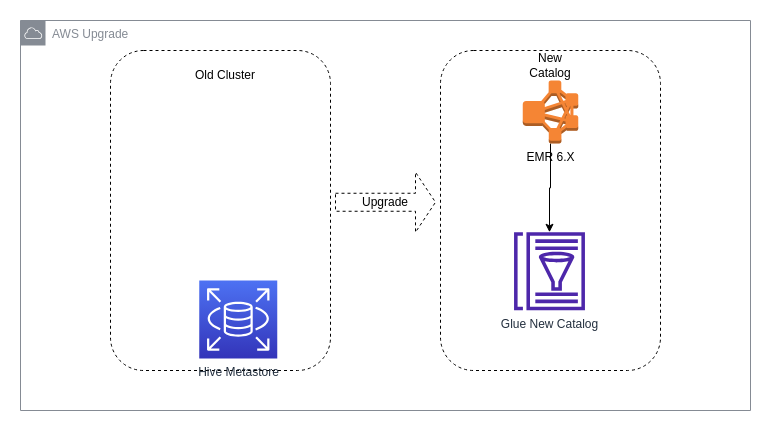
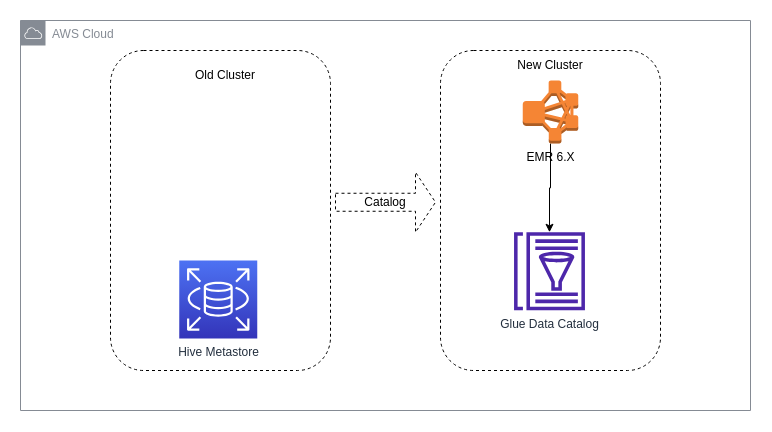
- <mxCell id="2" value="AWS Upgrade" style="sketch=0;outlineConnect=0;gradientColor=none;html=1;whiteSpace=wrap;fontSize=12;fontStyle=0;shape=mxgraph.aws4.group;grIcon=mxgraph.aws4.group_aws_cloud;strokeColor=#858B94;fillColor=none;verticalAlign=top;align=left;spacingLeft=30;fontColor=#858B94;dashed=0;" parent="1" vertex="1"><mxGeometry x="20" y="20" width="730" height="390" as="geometry" /></mxCell>
+ <mxCell id="2" value="AWS Cloud" style="sketch=0;outlineConnect=0;gradientColor=none;html=1;whiteSpace=wrap;fontSize=12;fontStyle=0;shape=mxgraph.aws4.group;grIcon=mxgraph.aws4.group_aws_cloud;strokeColor=#858B94;fillColor=none;verticalAlign=top;align=left;spacingLeft=30;fontColor=#858B94;dashed=0;" parent="1" vertex="1"><mxGeometry x="20" y="20" width="730" height="390" as="geometry" /></mxCell>
- <mxCell id="10" value="New Catalog" style="text;html=1;strokeColor=none;fillColor=none;align=center;verticalAlign=middle;whiteSpace=wrap;rounded=0;" vertex="1" parent="1"><mxGeometry x="515" y="50" width="70" height="30" as="geometry" /></mxCell>
+ <mxCell id="10" value="New Cluster" style="text;html=1;strokeColor=none;fillColor=none;align=center;verticalAlign=middle;whiteSpace=wrap;rounded=0;" vertex="1" parent="1"><mxGeometry x="515" y="50" width="70" height="30" as="geometry" /></mxCell>
- <mxCell id="11" value="Upgrade" style="shape=singleArrow;whiteSpace=wrap;html=1;dashed=1;" vertex="1" parent="1"><mxGeometry x="335" y="171.75" width="100" height="60" as="geometry" /></mxCell>
+ <mxCell id="11" value="Catalog" style="shape=singleArrow;whiteSpace=wrap;html=1;dashed=1;" vertex="1" parent="1"><mxGeometry x="335" y="171.75" width="100" height="60" as="geometry" /></mxCell>
- <mxCell id="4" value="Hive Metastore" style="sketch=0;points=[[0,0,0],[0.25,0,0],[0.5,0,0],[0.75,0,0],[1,0,0],[0,1,0],[0.25,1,0],[0.5,1,0],[0.75,1,0],[1,1,0],[0,0.25,0],[0,0.5,0],[0,0.75,0],[1,0.25,0],[1,0.5,0],[1,0.75,0]];outlineConnect=0;fontColor=#232F3E;gradientColor=#4D72F3;gradientDirection=north;fillColor=#3334B9;strokeColor=#ffffff;dashed=0;verticalLabelPosition=bottom;verticalAlign=top;align=center;html=1;fontSize=12;fontStyle=0;aspect=fixed;shape=mxgraph.aws4.resourceIcon;resIcon=mxgraph.aws4.rds;" parent="1" vertex="1"><mxGeometry x="198.75" y="280" width="78" height="78" as="geometry" /></mxCell>
+ <mxCell id="4" value="Hive Metastore" style="sketch=0;points=[[0,0,0],[0.25,0,0],[0.5,0,0],[0.75,0,0],[1,0,0],[0,1,0],[0.25,1,0],[0.5,1,0],[0.75,1,0],[1,1,0],[0,0.25,0],[0,0.5,0],[0,0.75,0],[1,0.25,0],[1,0.5,0],[1,0.75,0]];outlineConnect=0;fontColor=#232F3E;gradientColor=#4D72F3;gradientDirection=north;fillColor=#3334B9;strokeColor=#ffffff;dashed=0;verticalLabelPosition=bottom;verticalAlign=top;align=center;html=1;fontSize=12;fontStyle=0;aspect=fixed;shape=mxgraph.aws4.resourceIcon;resIcon=mxgraph.aws4.rds;" parent="1" vertex="1"><mxGeometry x="178.75" y="260" width="78" height="78" as="geometry" /></mxCell>
- <mxCell id="8" value="Glue New Catalog" style="sketch=0;outlineConnect=0;fontColor=#232F3E;gradientColor=none;fillColor=#4D27AA;strokeColor=none;dashed=0;verticalLabelPosition=bottom;verticalAlign=top;align=center;html=1;fontSize=12;fontStyle=0;aspect=fixed;pointerEvents=1;shape=mxgraph.aws4.glue_data_catalog;" vertex="1" parent="1"><mxGeometry x="513" y="231.75" width="72" height="78" as="geometry" /></mxCell>
+ <mxCell id="8" value="Glue Data Catalog" style="sketch=0;outlineConnect=0;fontColor=#232F3E;gradientColor=none;fillColor=#4D27AA;strokeColor=none;dashed=0;verticalLabelPosition=bottom;verticalAlign=top;align=center;html=1;fontSize=12;fontStyle=0;aspect=fixed;pointerEvents=1;shape=mxgraph.aws4.glue_data_catalog;" vertex="1" parent="1"><mxGeometry x="513" y="231.75" width="72" height="78" as="geometry" /></mxCell>
